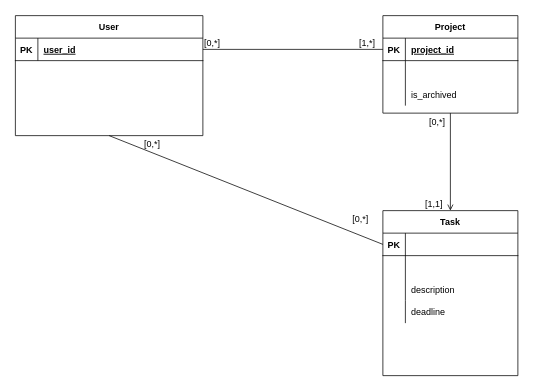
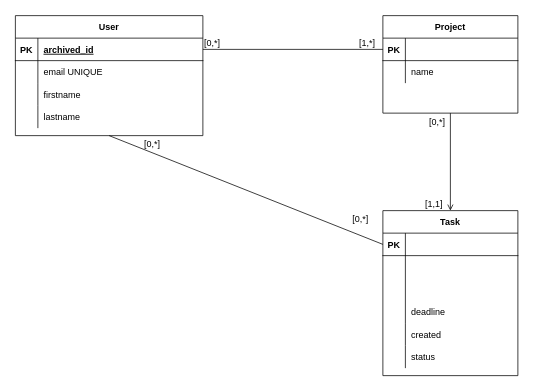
- <mxCell id="18" value="project_id" style="shape=partialRectangle;connectable=0;fillColor=none;top=0;left=0;bottom=0;right=0;align=left;spacingLeft=6;fontStyle=5;overflow=hidden;" parent="16" vertex="1"><mxGeometry x="30" width="150" height="30" as="geometry" /></mxCell>
- <mxCell id="5" value="user_id" style="shape=partialRectangle;overflow=hidden;connectable=0;fillColor=none;top=0;left=0;bottom=0;right=0;align=left;spacingLeft=6;fontStyle=5;" parent="3" vertex="1"><mxGeometry x="30" width="220" height="30" as="geometry" /></mxCell>
+ <mxCell id="5" value="archived_id" style="shape=partialRectangle;overflow=hidden;connectable=0;fillColor=none;top=0;left=0;bottom=0;right=0;align=left;spacingLeft=6;fontStyle=5;" parent="3" vertex="1"><mxGeometry x="30" width="220" height="30" as="geometry" /></mxCell>
+ <mxCell id="8" value="email UNIQUE" style="shape=partialRectangle;connectable=0;fillColor=none;top=0;left=0;bottom=0;right=0;align=left;spacingLeft=6;overflow=hidden;" parent="6" vertex="1"><mxGeometry x="30" width="220" height="30" as="geometry" /></mxCell>
+ <mxCell id="21" value="name" style="shape=partialRectangle;connectable=0;fillColor=none;top=0;left=0;bottom=0;right=0;align=left;spacingLeft=6;overflow=hidden;" parent="19" vertex="1"><mxGeometry x="30" width="150" height="30" as="geometry" /></mxCell>
+ <mxCell id="11" value="firstname" style="shape=partialRectangle;connectable=0;fillColor=none;top=0;left=0;bottom=0;right=0;align=left;spacingLeft=6;overflow=hidden;" parent="9" vertex="1"><mxGeometry x="30" width="220" height="30" as="geometry" /></mxCell>
- <mxCell id="24" value="is_archived" style="shape=partialRectangle;connectable=0;fillColor=none;top=0;left=0;bottom=0;right=0;align=left;spacingLeft=6;overflow=hidden;" parent="22" vertex="1"><mxGeometry x="30" width="150" height="30" as="geometry" /></mxCell>
+ <mxCell id="14" value="lastname" style="shape=partialRectangle;overflow=hidden;connectable=0;fillColor=none;top=0;left=0;bottom=0;right=0;align=left;spacingLeft=6;" parent="12" vertex="1"><mxGeometry x="30" width="220" height="30" as="geometry" /></mxCell>
- <mxCell id="32" value="description" style="shape=partialRectangle;connectable=0;fillColor=none;top=0;left=0;bottom=0;right=0;align=left;spacingLeft=6;overflow=hidden;" parent="30" vertex="1"><mxGeometry x="30" width="150" height="30" as="geometry" /></mxCell>
+ <mxCell id="38" value="created" style="shape=partialRectangle;connectable=0;fillColor=none;top=0;left=0;bottom=0;right=0;align=left;spacingLeft=6;overflow=hidden;" parent="36" vertex="1"><mxGeometry x="30" width="150" height="30" as="geometry" /></mxCell>
+ <mxCell id="41" value="status" style="shape=partialRectangle;connectable=0;fillColor=none;top=0;left=0;bottom=0;right=0;align=left;spacingLeft=6;overflow=hidden;" vertex="1" parent="39"><mxGeometry x="30" width="150" height="30" as="geometry" /></mxCell>
